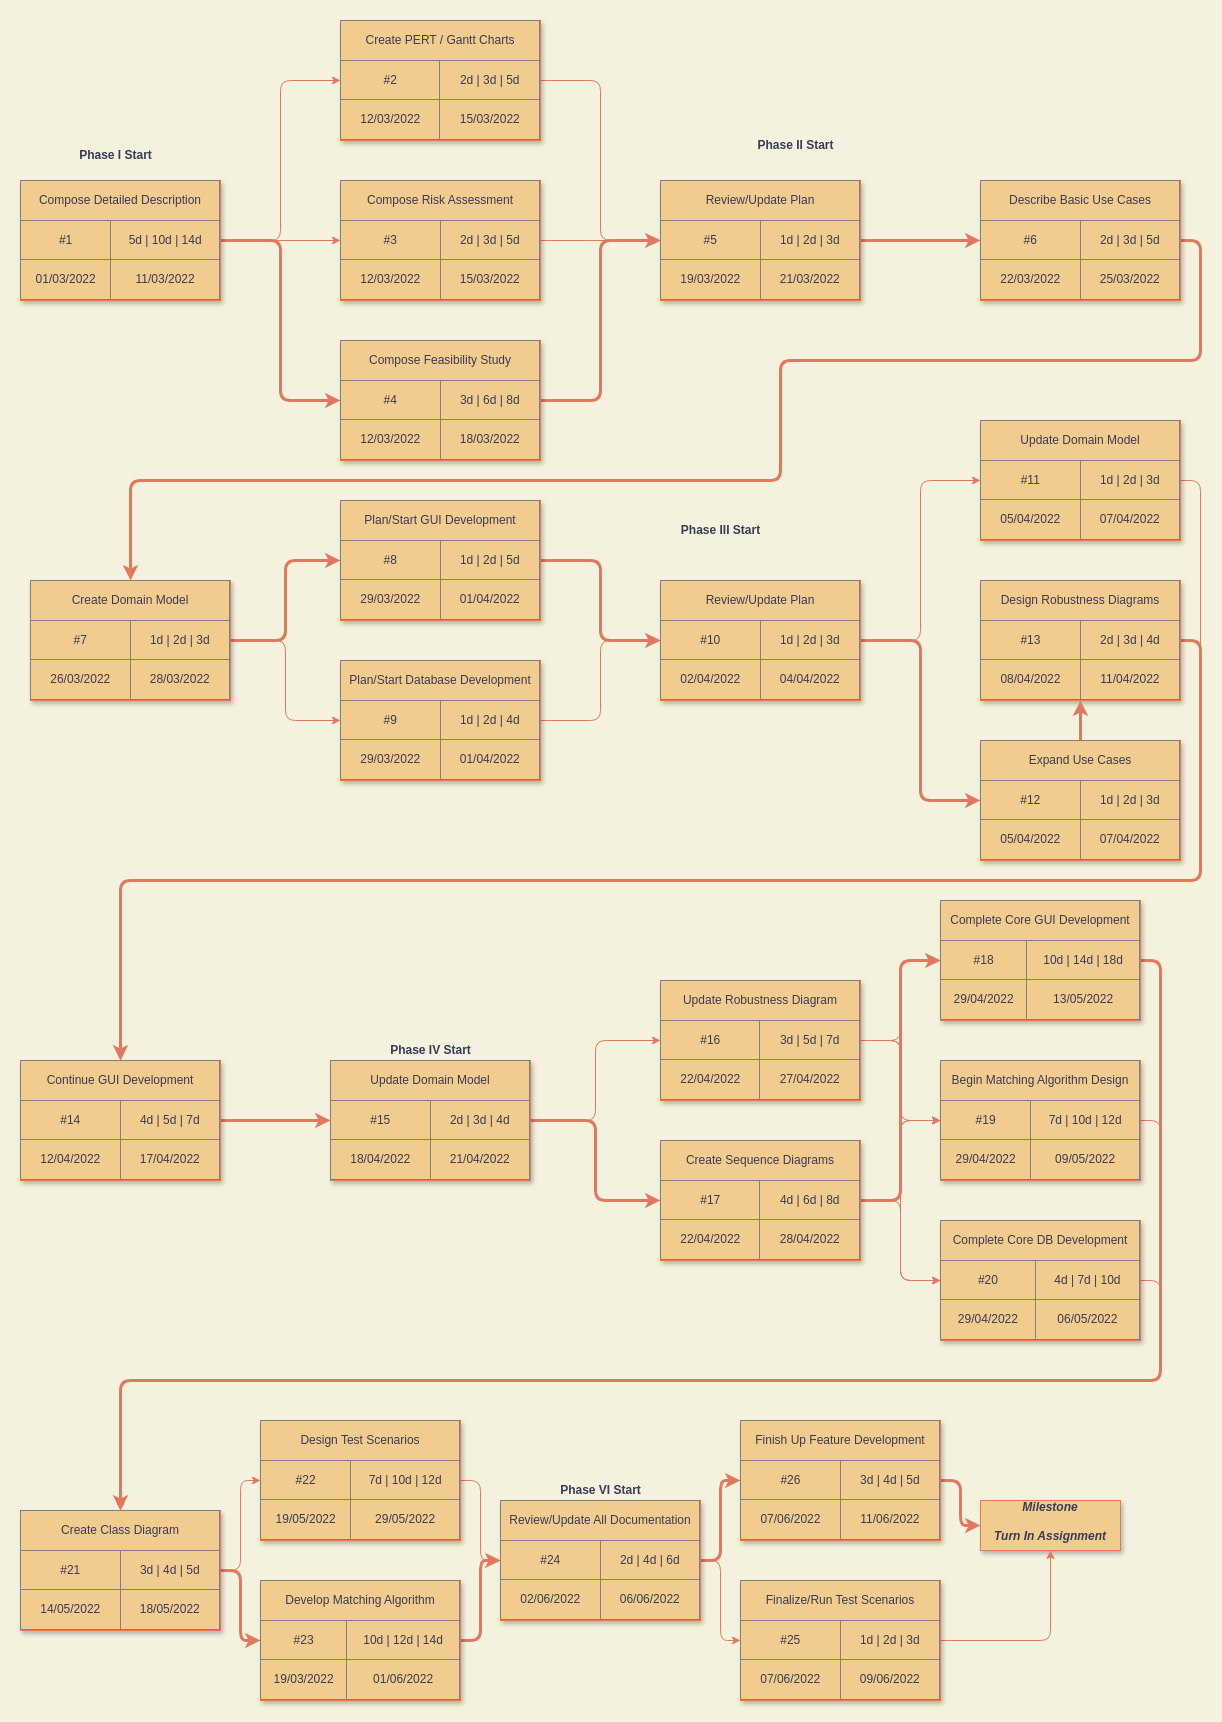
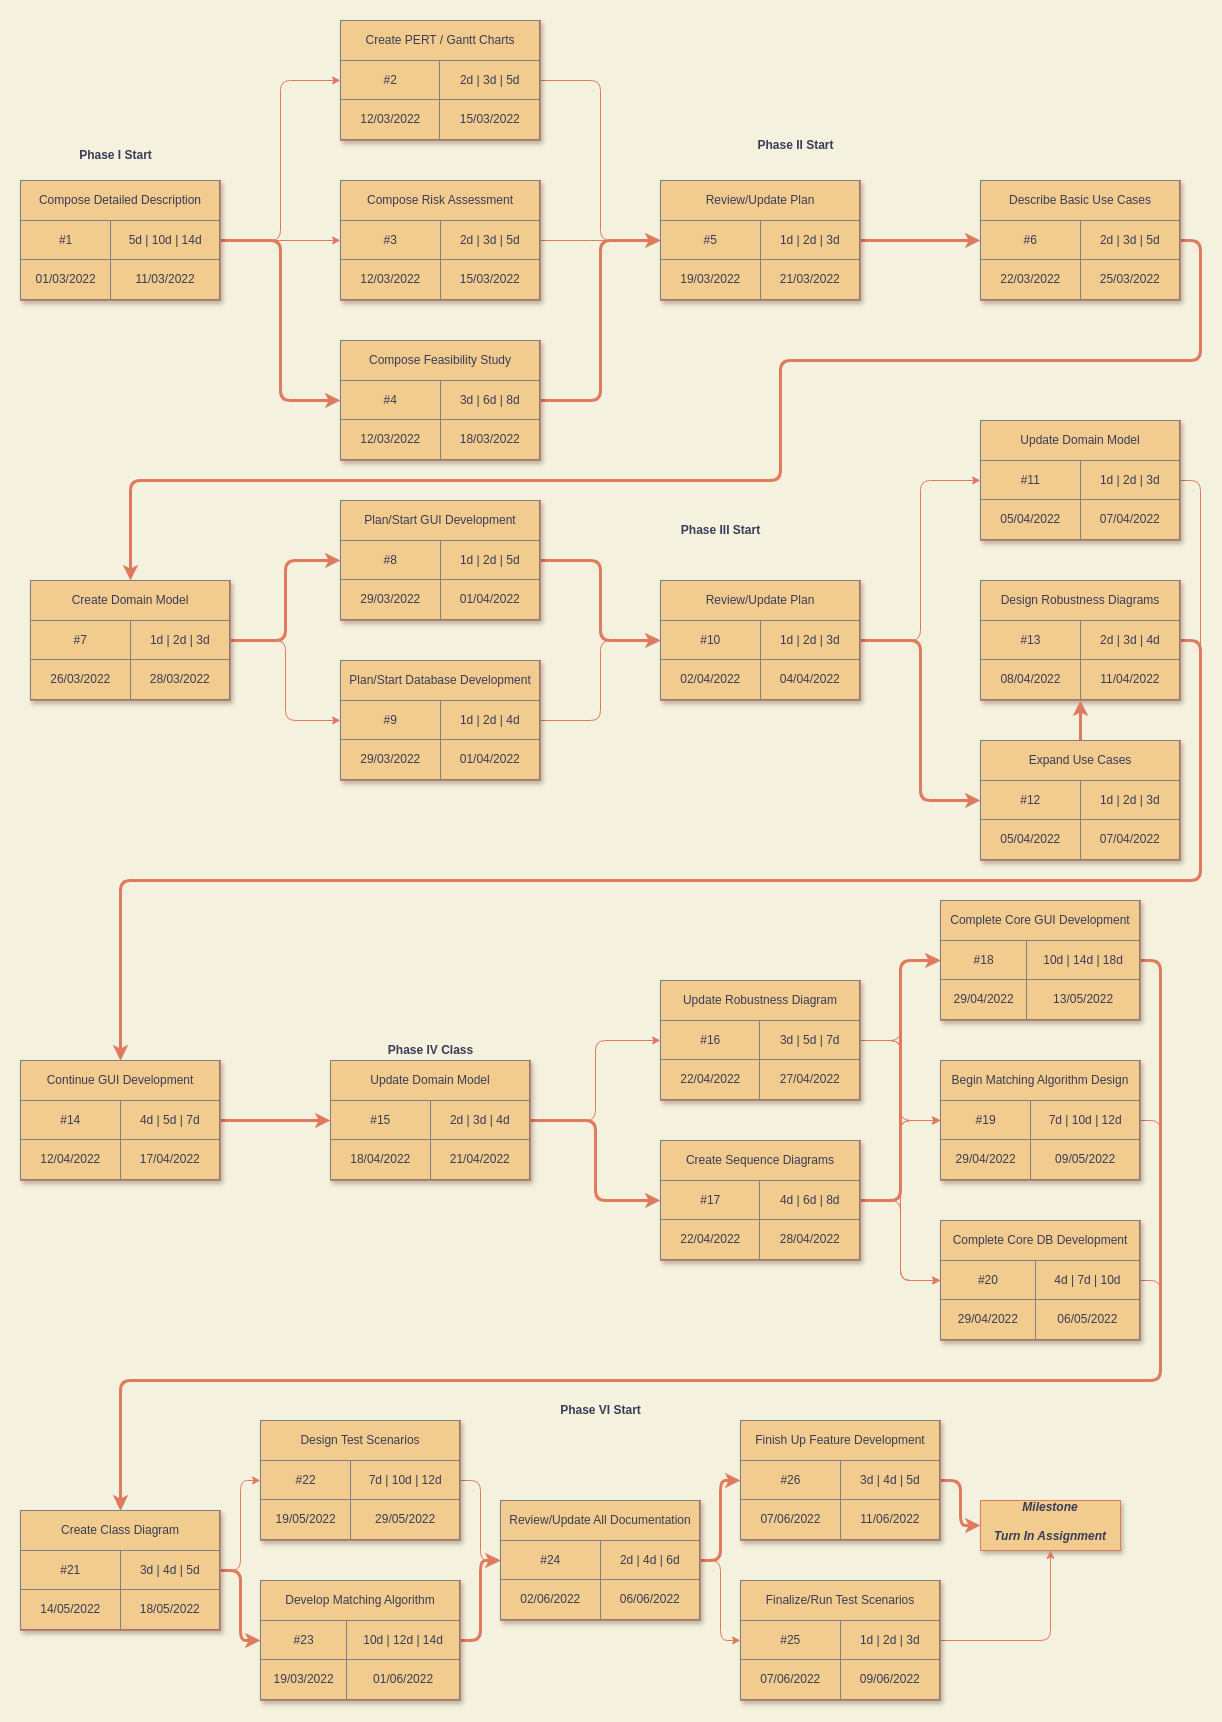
- <mxCell id="70" value="Phase IV Start" style="text;html=1;align=center;verticalAlign=middle;resizable=0;points=[];autosize=1;strokeColor=none;fillColor=none;fontColor=#393C56;fontStyle=1" parent="1" vertex="1"><mxGeometry x="380" y="1040" width="100" height="20" as="geometry" /></mxCell>
+ <mxCell id="70" value="Phase IV Class" style="text;html=1;align=center;verticalAlign=middle;resizable=0;points=[];autosize=1;strokeColor=none;fillColor=none;fontColor=#393C56;fontStyle=1" parent="1" vertex="1"><mxGeometry x="380" y="1040" width="100" height="20" as="geometry" /></mxCell>
- <mxCell id="71" value="Phase VI Start" style="text;html=1;align=center;verticalAlign=middle;resizable=0;points=[];autosize=1;strokeColor=none;fillColor=none;fontColor=#393C56;fontStyle=1" parent="1" vertex="1"><mxGeometry x="550" y="1480" width="100" height="20" as="geometry" /></mxCell>
+ <mxCell id="71" value="Phase VI Start" style="text;html=1;align=center;verticalAlign=middle;resizable=0;points=[];autosize=1;strokeColor=none;fillColor=none;fontColor=#393C56;fontStyle=1" parent="1" vertex="1"><mxGeometry x="550" y="1400" width="100" height="20" as="geometry" /></mxCell>
